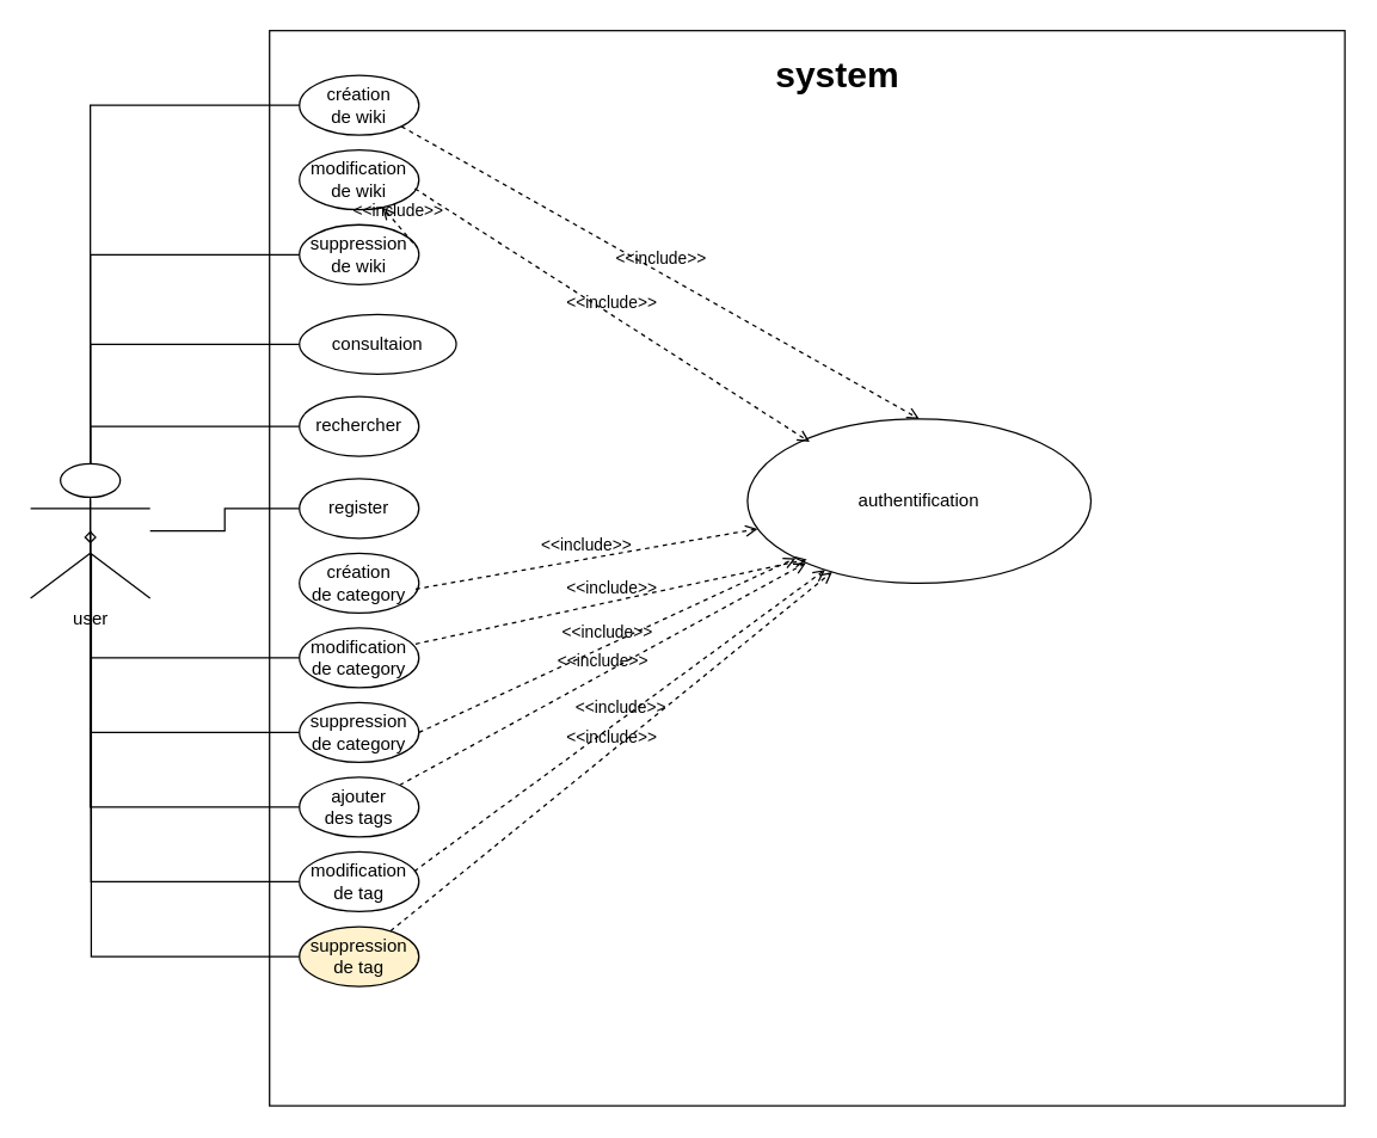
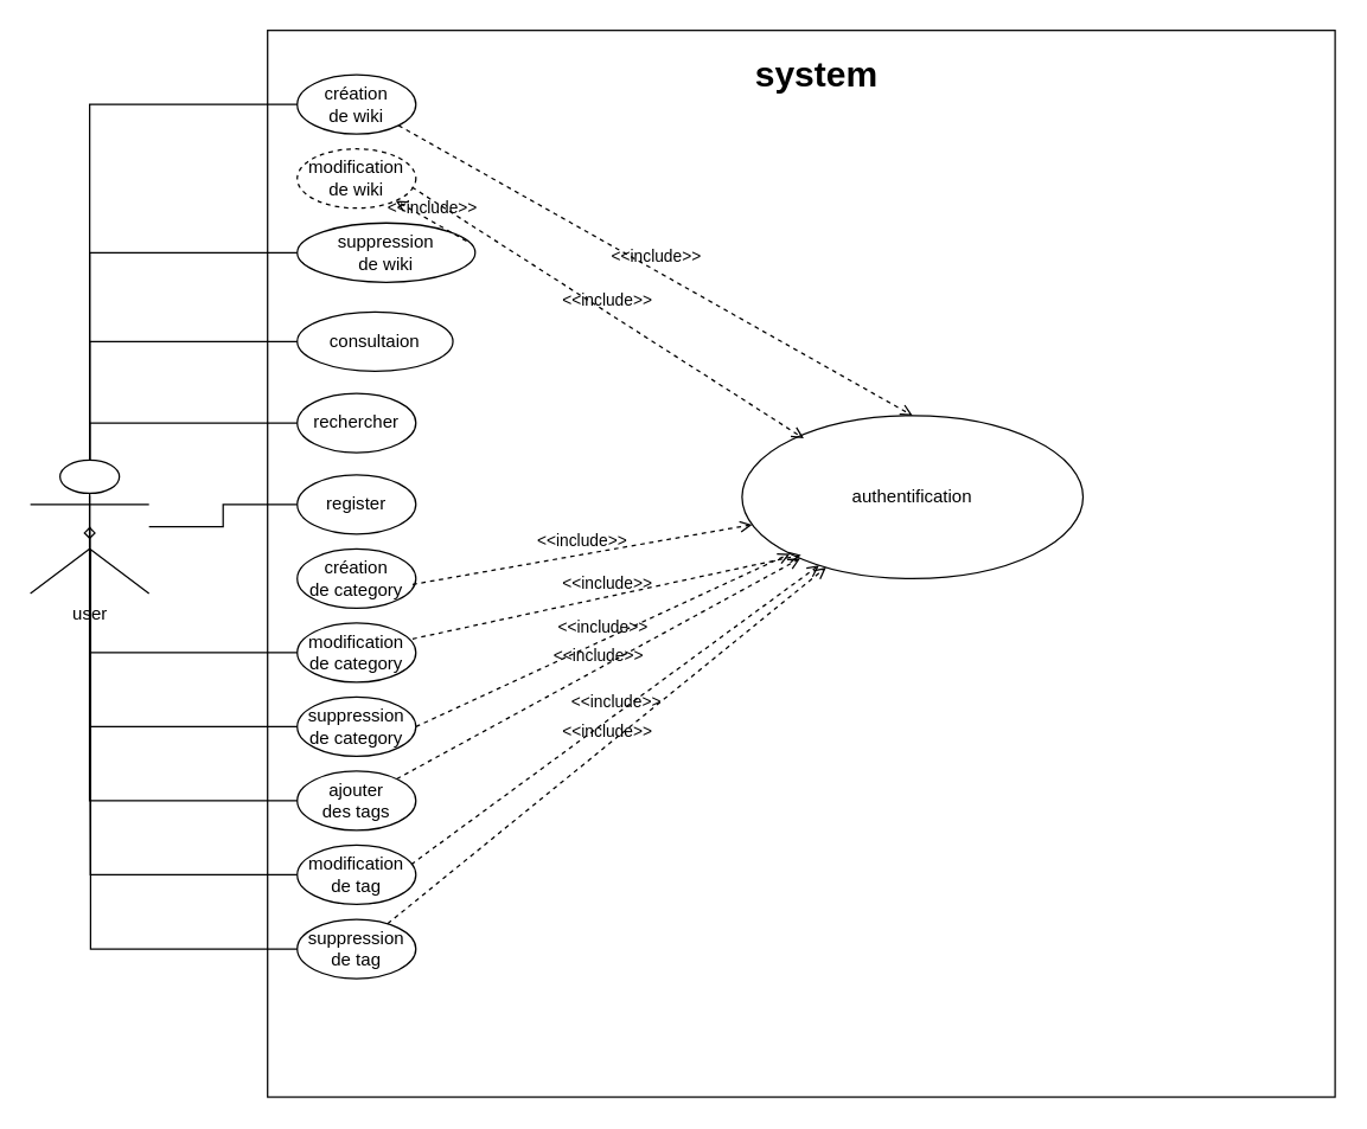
- <mxCell id="5" value="system" style="text;strokeColor=none;fillColor=none;html=1;fontSize=24;fontStyle=1;verticalAlign=middle;align=center;" vertex="1" parent="1"><mxGeometry x="510" y="30" width="100" height="40" as="geometry" /></mxCell>
+ <mxCell id="5" value="system" style="text;strokeColor=none;fillColor=none;html=1;fontSize=24;fontStyle=1;verticalAlign=middle;align=center;" vertex="1" parent="1"><mxGeometry x="500" y="30" width="100" height="40" as="geometry" /></mxCell>
- <mxCell id="12" value="modification&lt;br&gt;de wiki" style="ellipse;whiteSpace=wrap;html=1;" vertex="1" parent="1"><mxGeometry x="200" y="100" width="80" height="40" as="geometry" /></mxCell>
+ <mxCell id="12" value="modification&lt;br&gt;de wiki" style="ellipse;whiteSpace=wrap;html=1;dashed=1;" vertex="1" parent="1"><mxGeometry x="200" y="100" width="80" height="40" as="geometry" /></mxCell>
- <mxCell id="13" value="suppression&lt;br&gt;de wiki" style="ellipse;whiteSpace=wrap;html=1;" vertex="1" parent="1"><mxGeometry x="200" y="150" width="80" height="40" as="geometry" /></mxCell>
+ <mxCell id="13" value="suppression&lt;br&gt;de wiki" style="ellipse;whiteSpace=wrap;html=1;" vertex="1" parent="1"><mxGeometry x="200" y="150" width="120" height="40" as="geometry" /></mxCell>
- <mxCell id="24" value="suppression&lt;br&gt;de tag" style="ellipse;whiteSpace=wrap;html=1;fillColor=#fff2cc;" vertex="1" parent="1"><mxGeometry x="200" y="620" width="80" height="40" as="geometry" /></mxCell>
+ <mxCell id="24" value="suppression&lt;br&gt;de tag" style="ellipse;whiteSpace=wrap;html=1;" vertex="1" parent="1"><mxGeometry x="200" y="620" width="80" height="40" as="geometry" /></mxCell>
